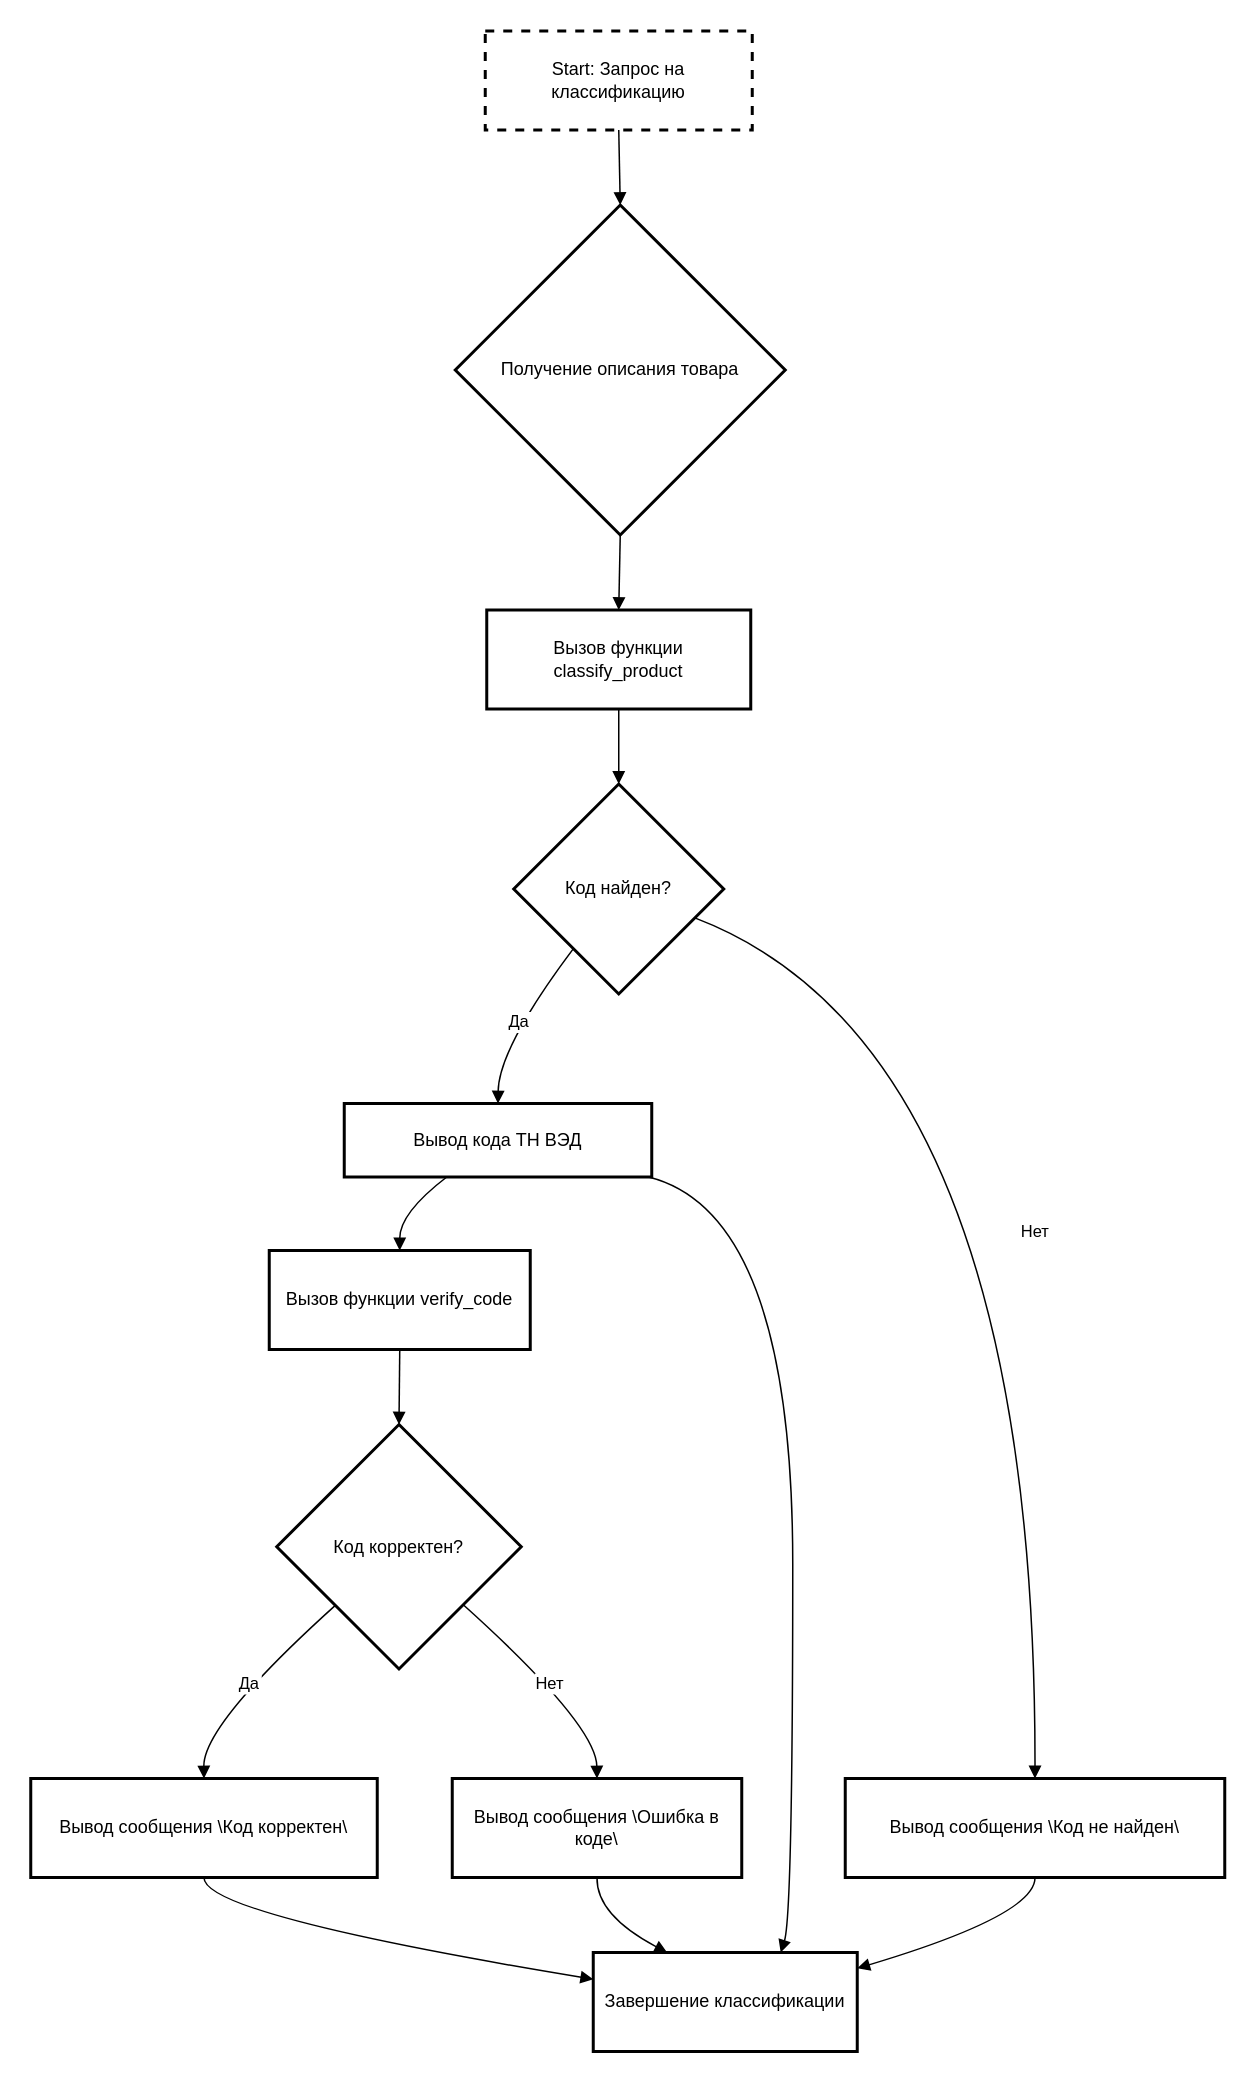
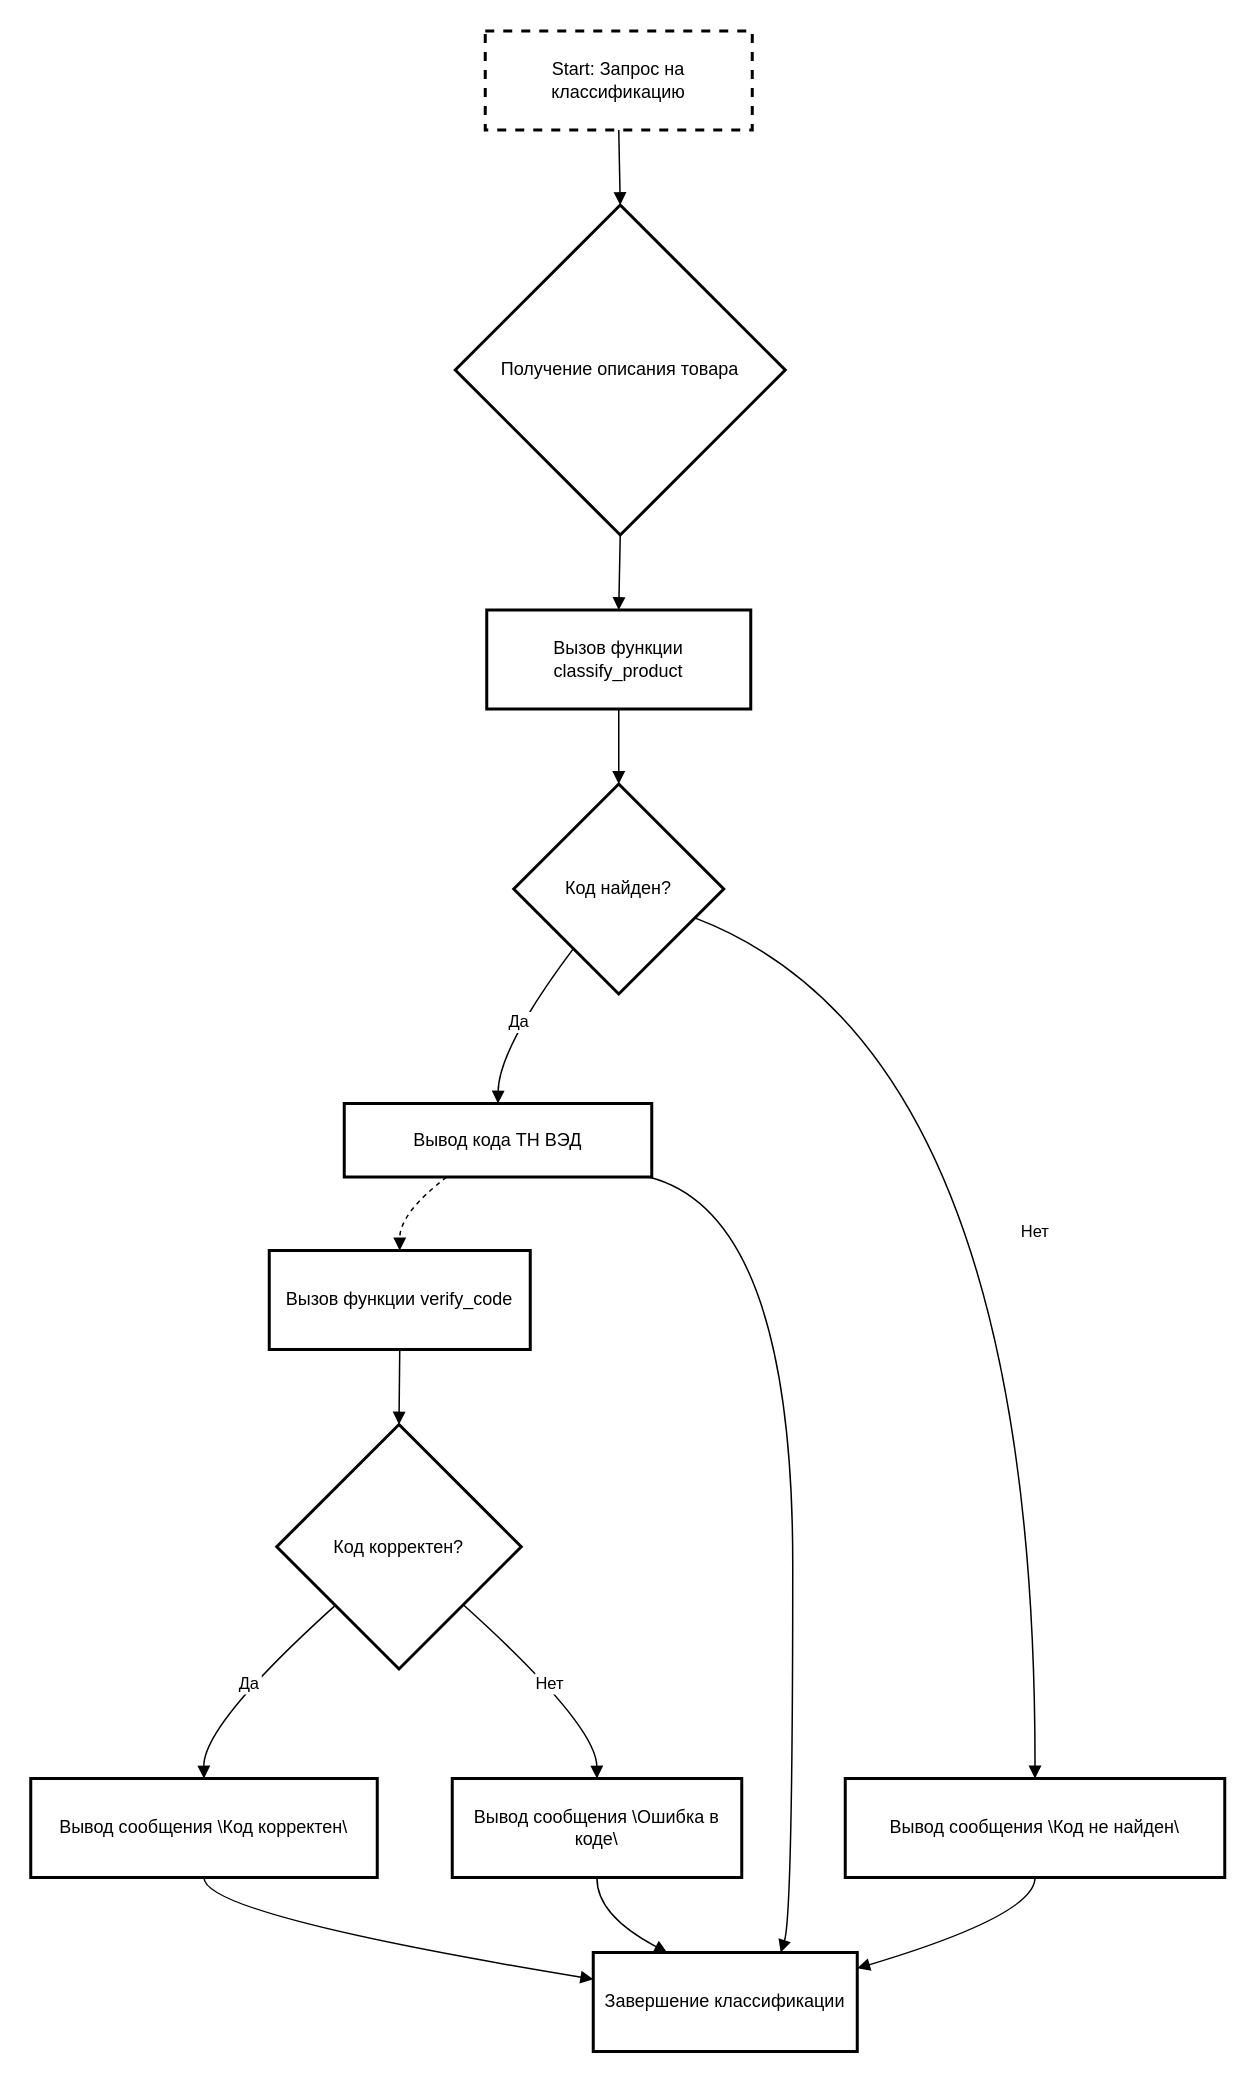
- <mxCell id="18" value="" style="curved=1;startArrow=none;endArrow=block;exitX=0.34;exitY=0.98;entryX=0.5;entryY=0;rounded=0;" edge="1" parent="1" source="6" target="8"><mxGeometry relative="1" as="geometry"><Array as="points"><mxPoint x="266" y="808" /></Array></mxGeometry></mxCell>
+ <mxCell id="18" value="" style="curved=1;startArrow=none;endArrow=block;exitX=0.34;exitY=0.98;entryX=0.5;entryY=0;rounded=0;dashed=1;" edge="1" parent="1" source="6" target="8"><mxGeometry relative="1" as="geometry"><Array as="points"><mxPoint x="266" y="808" /></Array></mxGeometry></mxCell>
